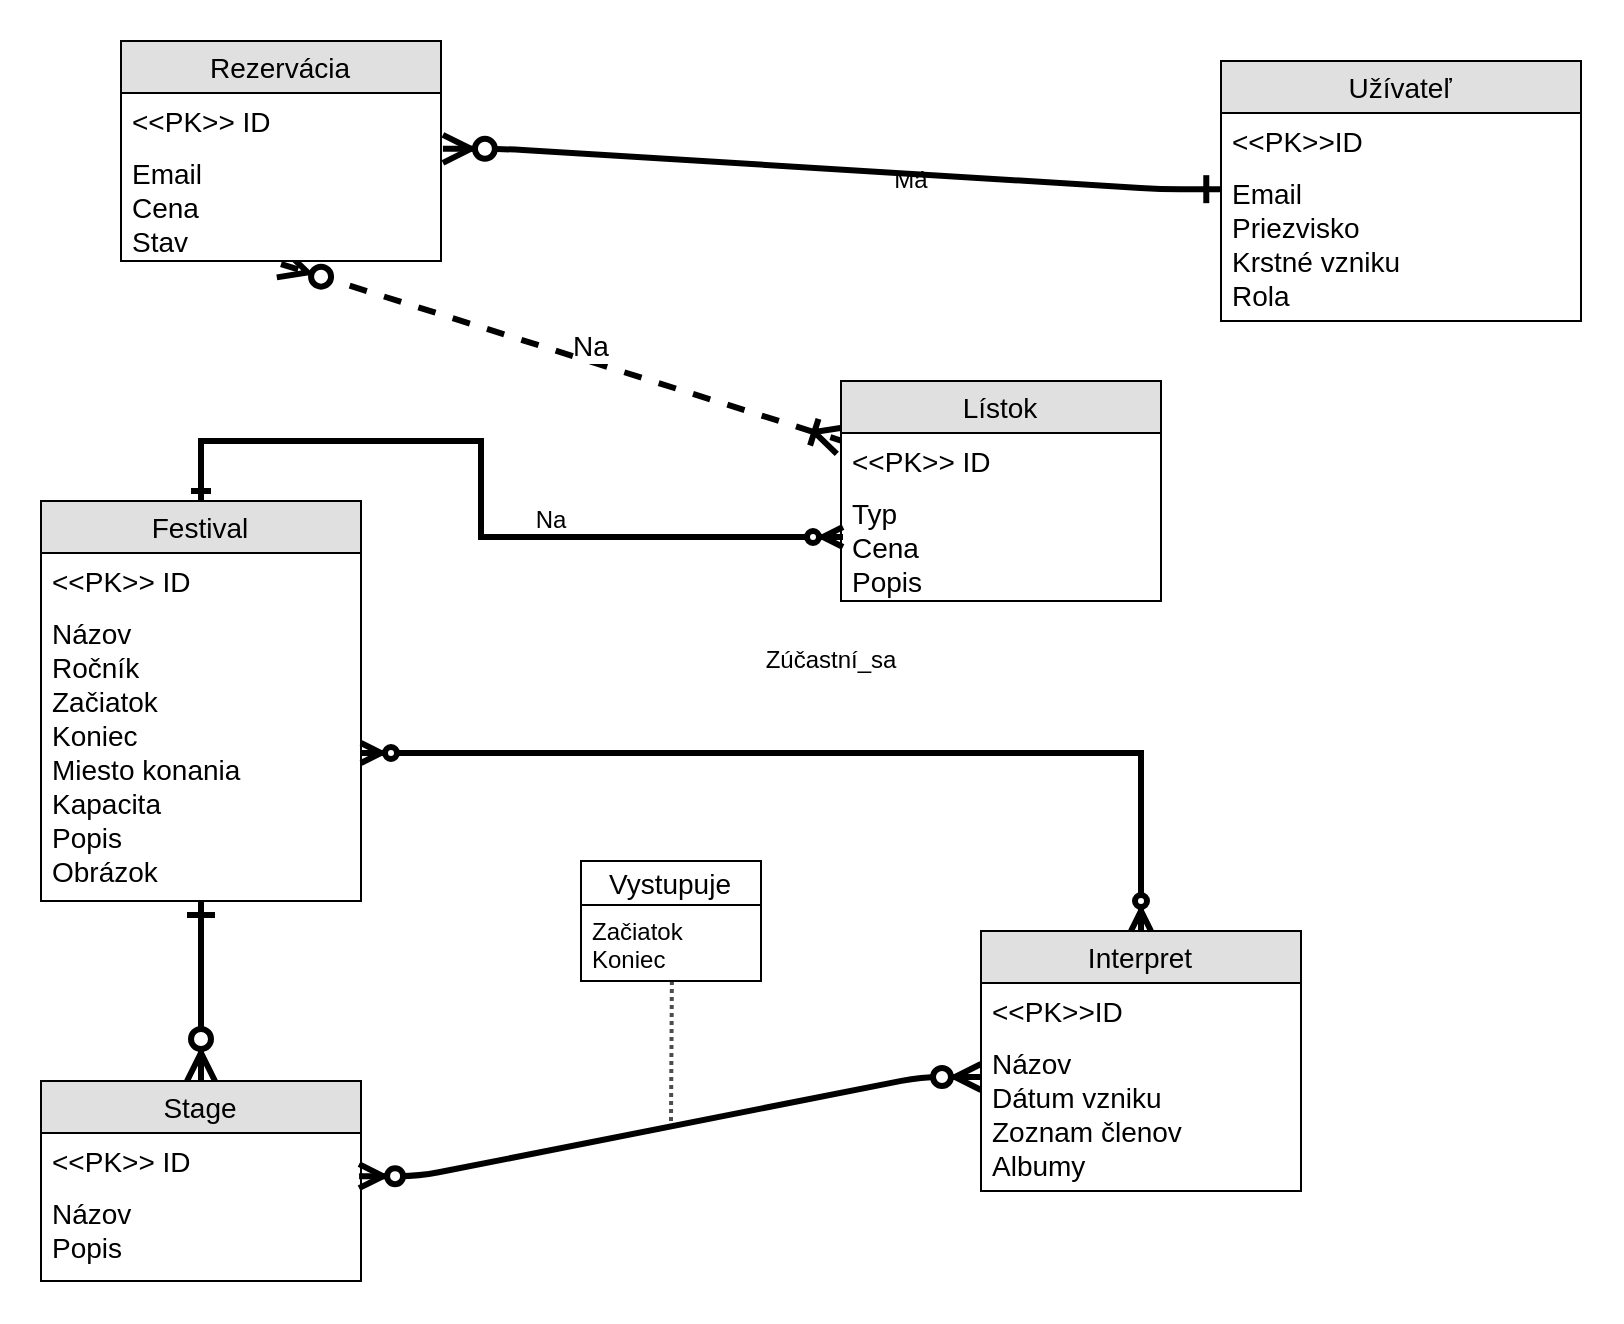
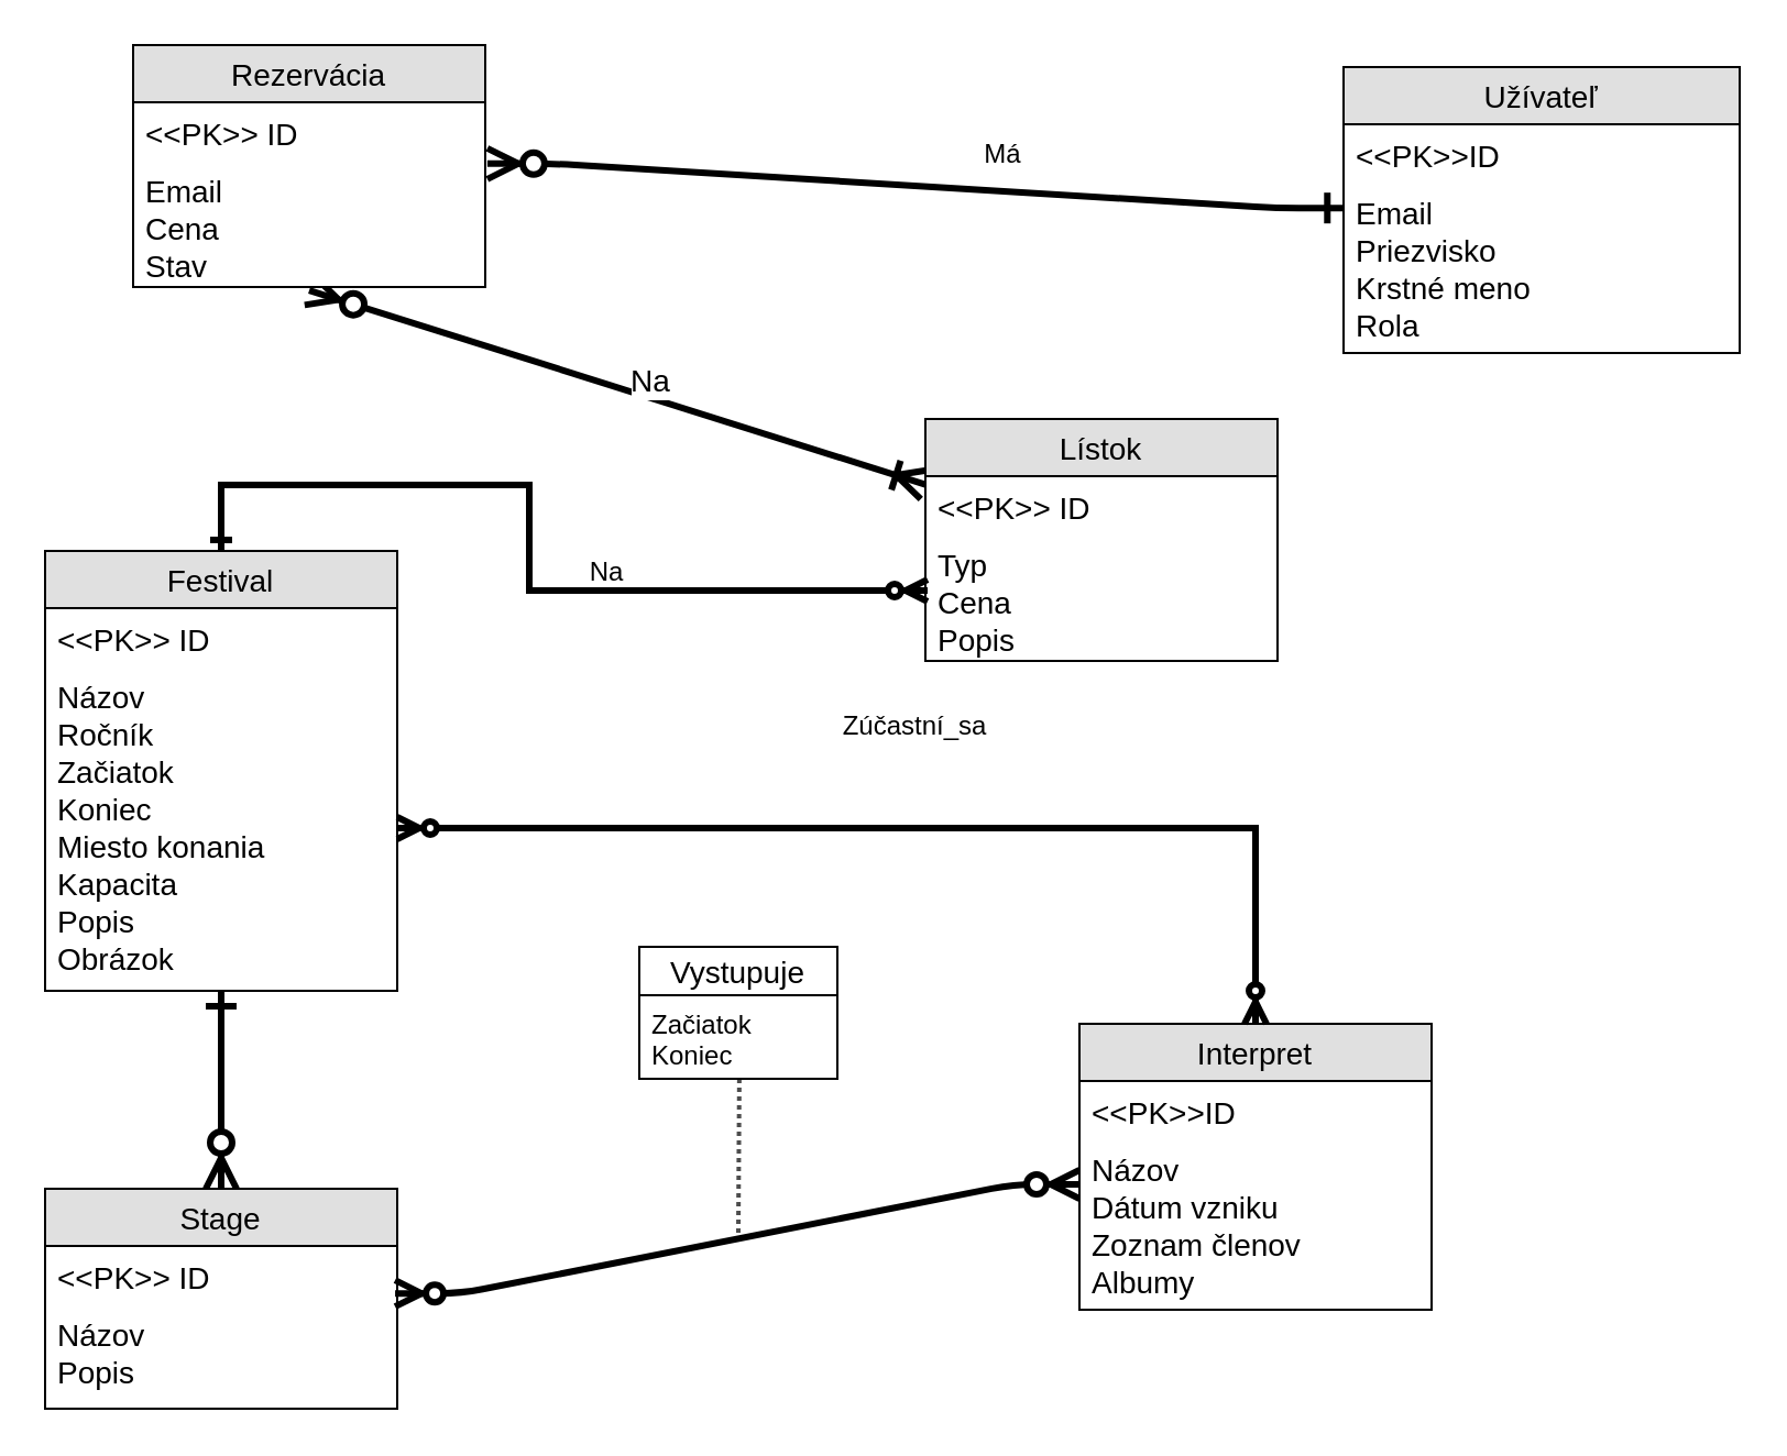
- <mxCell id="25" value="Má" style="text;html=1;align=center;verticalAlign=middle;resizable=0;points=[];autosize=1;" vertex="1" parent="1"><mxGeometry x="440" y="80" width="30" height="20" as="geometry" /></mxCell>
+ <mxCell id="25" value="Má" style="text;html=1;align=center;verticalAlign=middle;resizable=0;points=[];autosize=1;" vertex="1" parent="1"><mxGeometry x="440" y="60" width="30" height="20" as="geometry" /></mxCell>
- <mxCell id="16" value="Email&#10;Priezvisko&#10;Krstné vzniku&#10;Rola&#10;" style="text;strokeColor=none;fillColor=none;spacingLeft=4;spacingRight=4;overflow=hidden;rotatable=0;points=[[0,0.5],[1,0.5]];portConstraint=eastwest;fontSize=14;" parent="14" vertex="1"><mxGeometry y="52" width="180" height="78" as="geometry" /></mxCell>
+ <mxCell id="16" value="Email&#10;Priezvisko&#10;Krstné meno&#10;Rola&#10;" style="text;strokeColor=none;fillColor=none;spacingLeft=4;spacingRight=4;overflow=hidden;rotatable=0;points=[[0,0.5],[1,0.5]];portConstraint=eastwest;fontSize=14;" parent="14" vertex="1"><mxGeometry y="52" width="180" height="78" as="geometry" /></mxCell>
- <mxCell id="3" value="" style="fontSize=12;html=1;endArrow=ERoneToMany;startArrow=ERzeroToMany;strokeWidth=3;endSize=10;startSize=10;exitX=0.5;exitY=1.026;exitDx=0;exitDy=0;exitPerimeter=0;startFill=1;endFill=0;rounded=0;jumpStyle=none;dashed=1;" parent="1" source="12" target="26" edge="1"><mxGeometry width="100" height="100" relative="1" as="geometry"><mxPoint x="190" y="150" as="sourcePoint" /><mxPoint x="348" y="10" as="targetPoint" /></mxGeometry></mxCell>
+ <mxCell id="3" value="" style="fontSize=12;html=1;endArrow=ERoneToMany;startArrow=ERzeroToMany;strokeWidth=3;endSize=10;startSize=10;exitX=0.5;exitY=1.026;exitDx=0;exitDy=0;exitPerimeter=0;startFill=1;endFill=0;rounded=0;jumpStyle=none;" parent="1" source="12" target="26" edge="1"><mxGeometry width="100" height="100" relative="1" as="geometry"><mxPoint x="190" y="150" as="sourcePoint" /><mxPoint x="348" y="10" as="targetPoint" /></mxGeometry></mxCell>
